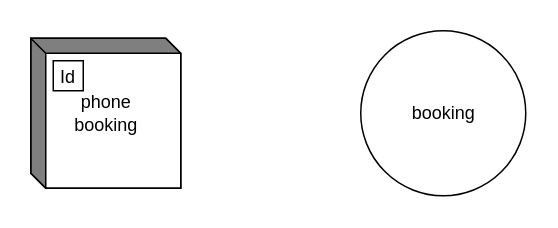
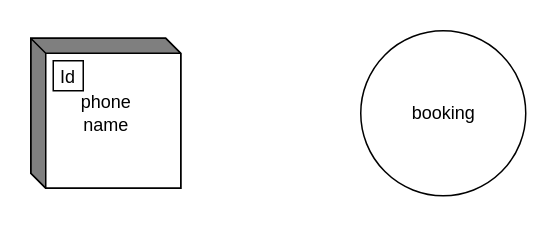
- <mxCell id="2" value="phone&lt;br&gt;booking" style="html=1;dashed=0;whitespace=wrap;shape=mxgraph.dfd.externalEntity" vertex="1" parent="1"><mxGeometry x="20" y="25" width="100" height="100" as="geometry" /></mxCell>
+ <mxCell id="2" value="phone&lt;br&gt;name" style="html=1;dashed=0;whitespace=wrap;shape=mxgraph.dfd.externalEntity" vertex="1" parent="1"><mxGeometry x="20" y="25" width="100" height="100" as="geometry" /></mxCell>
